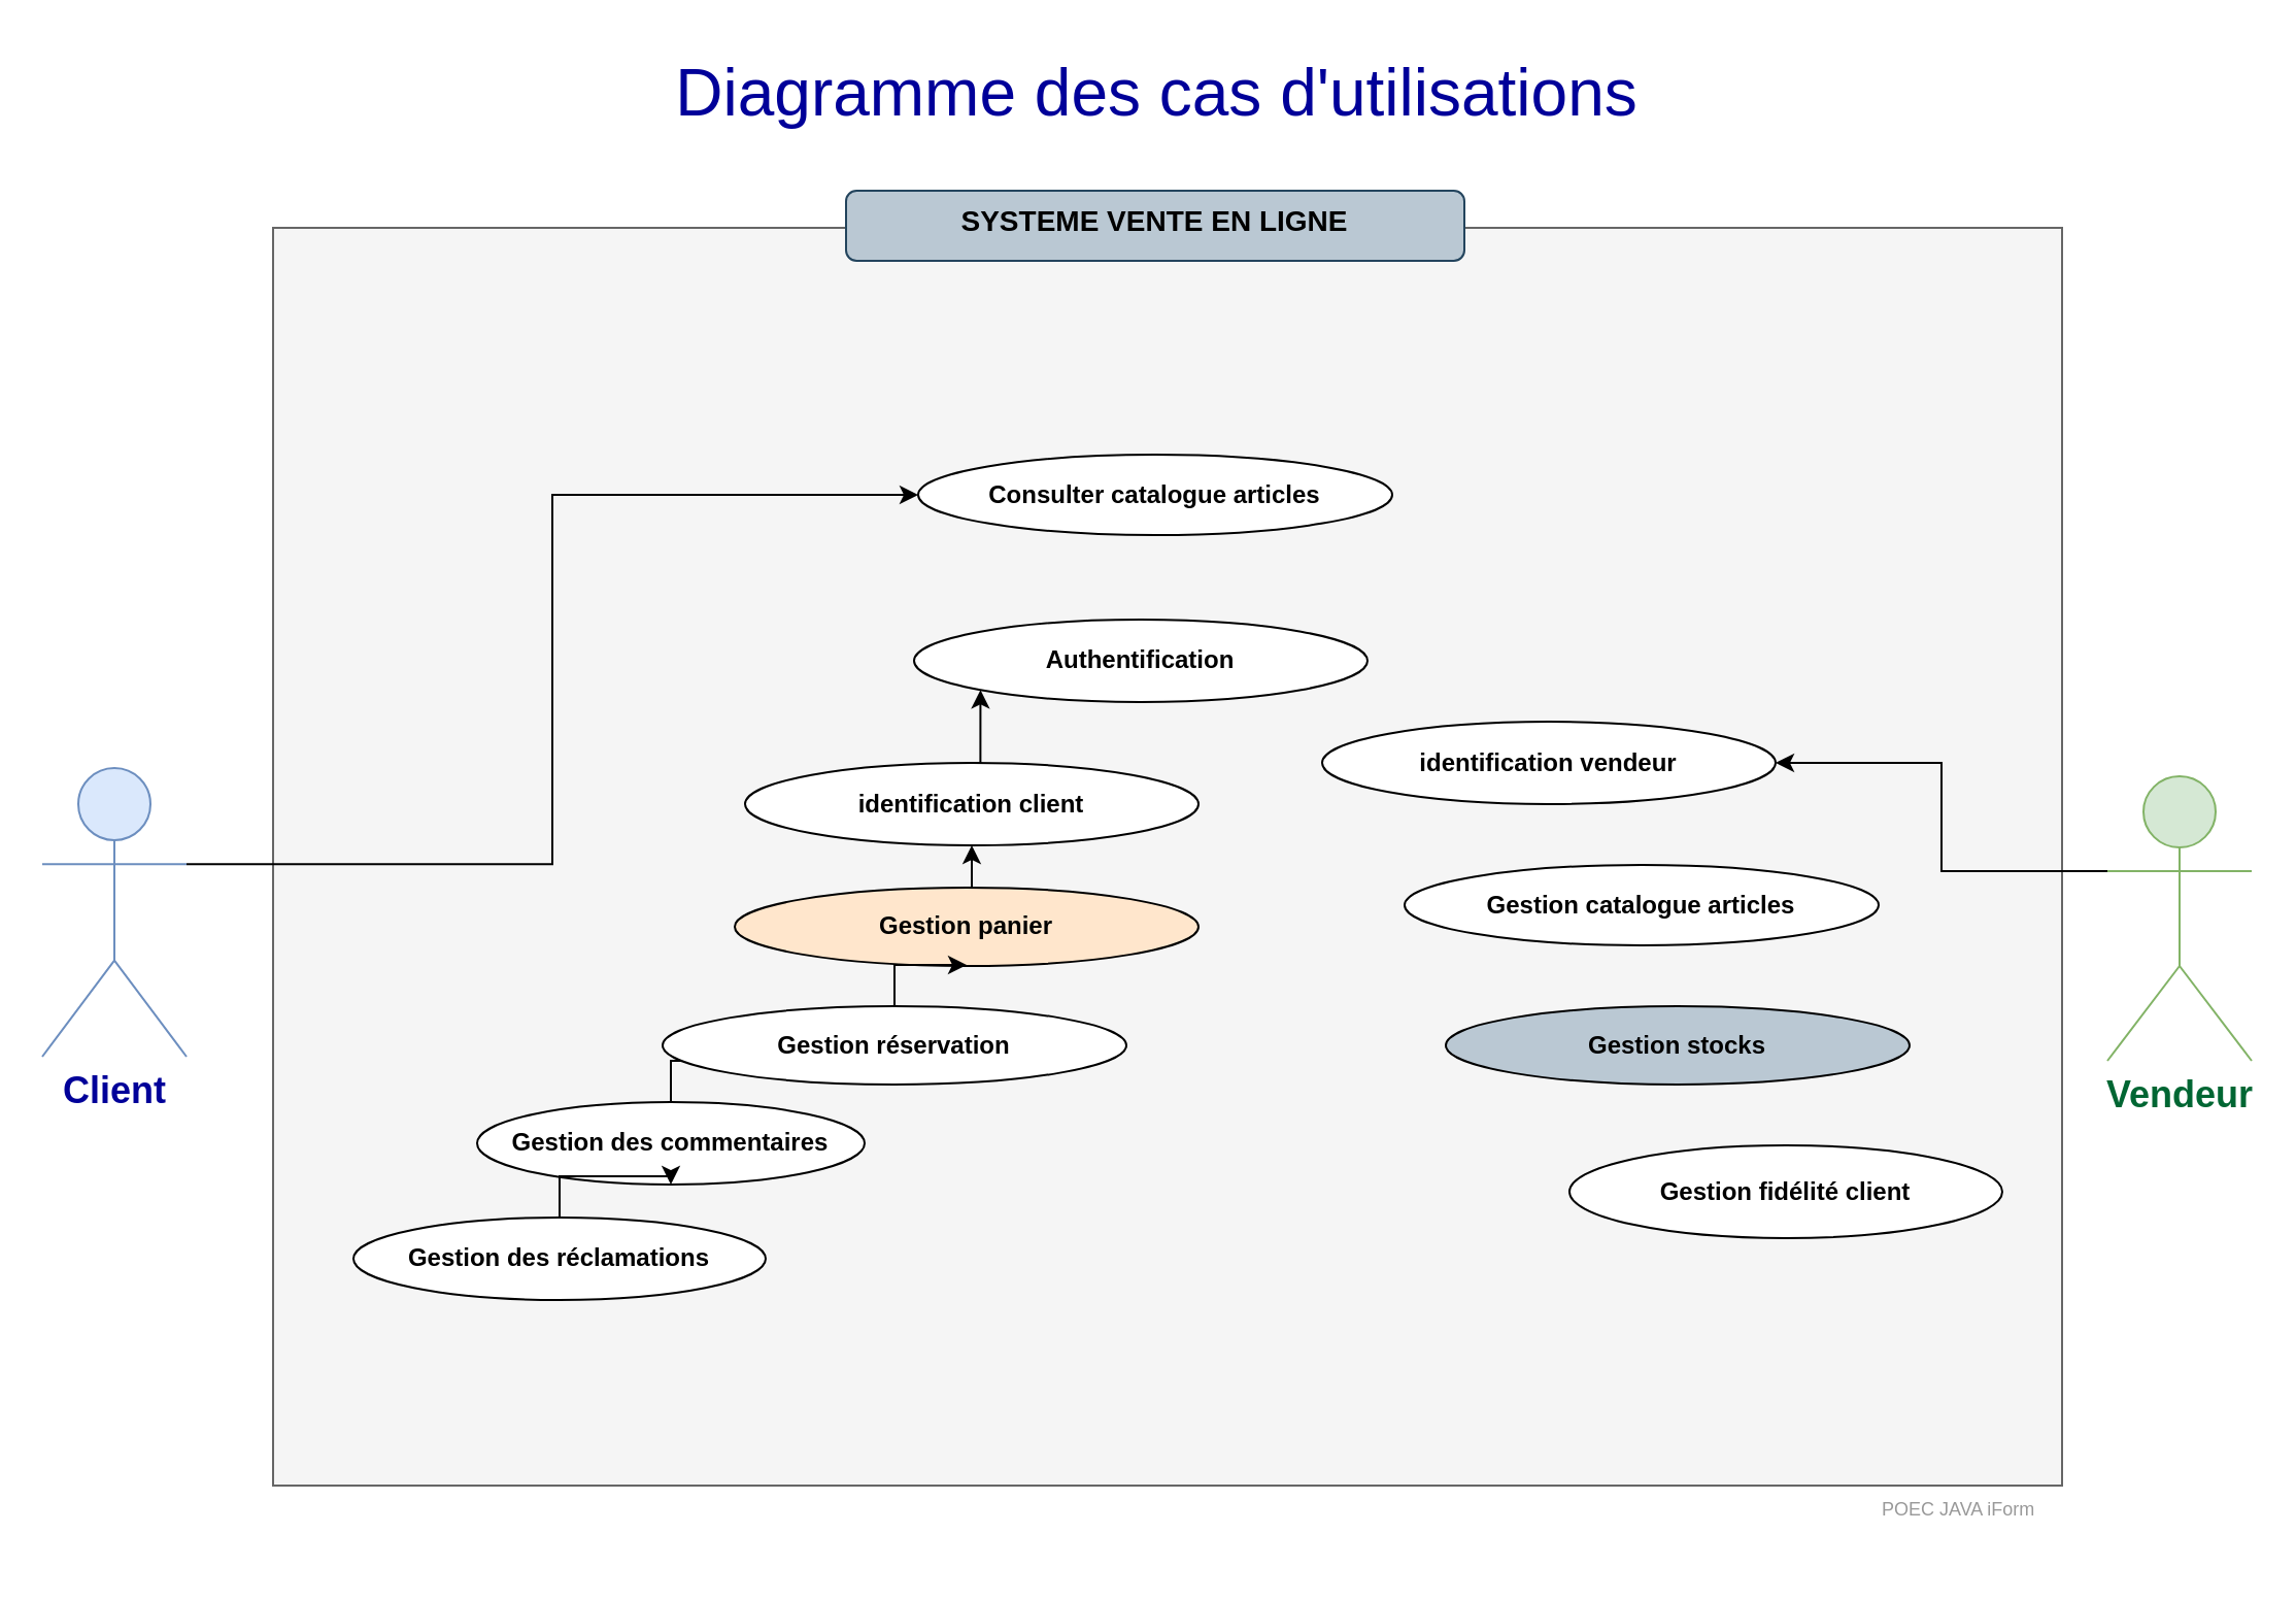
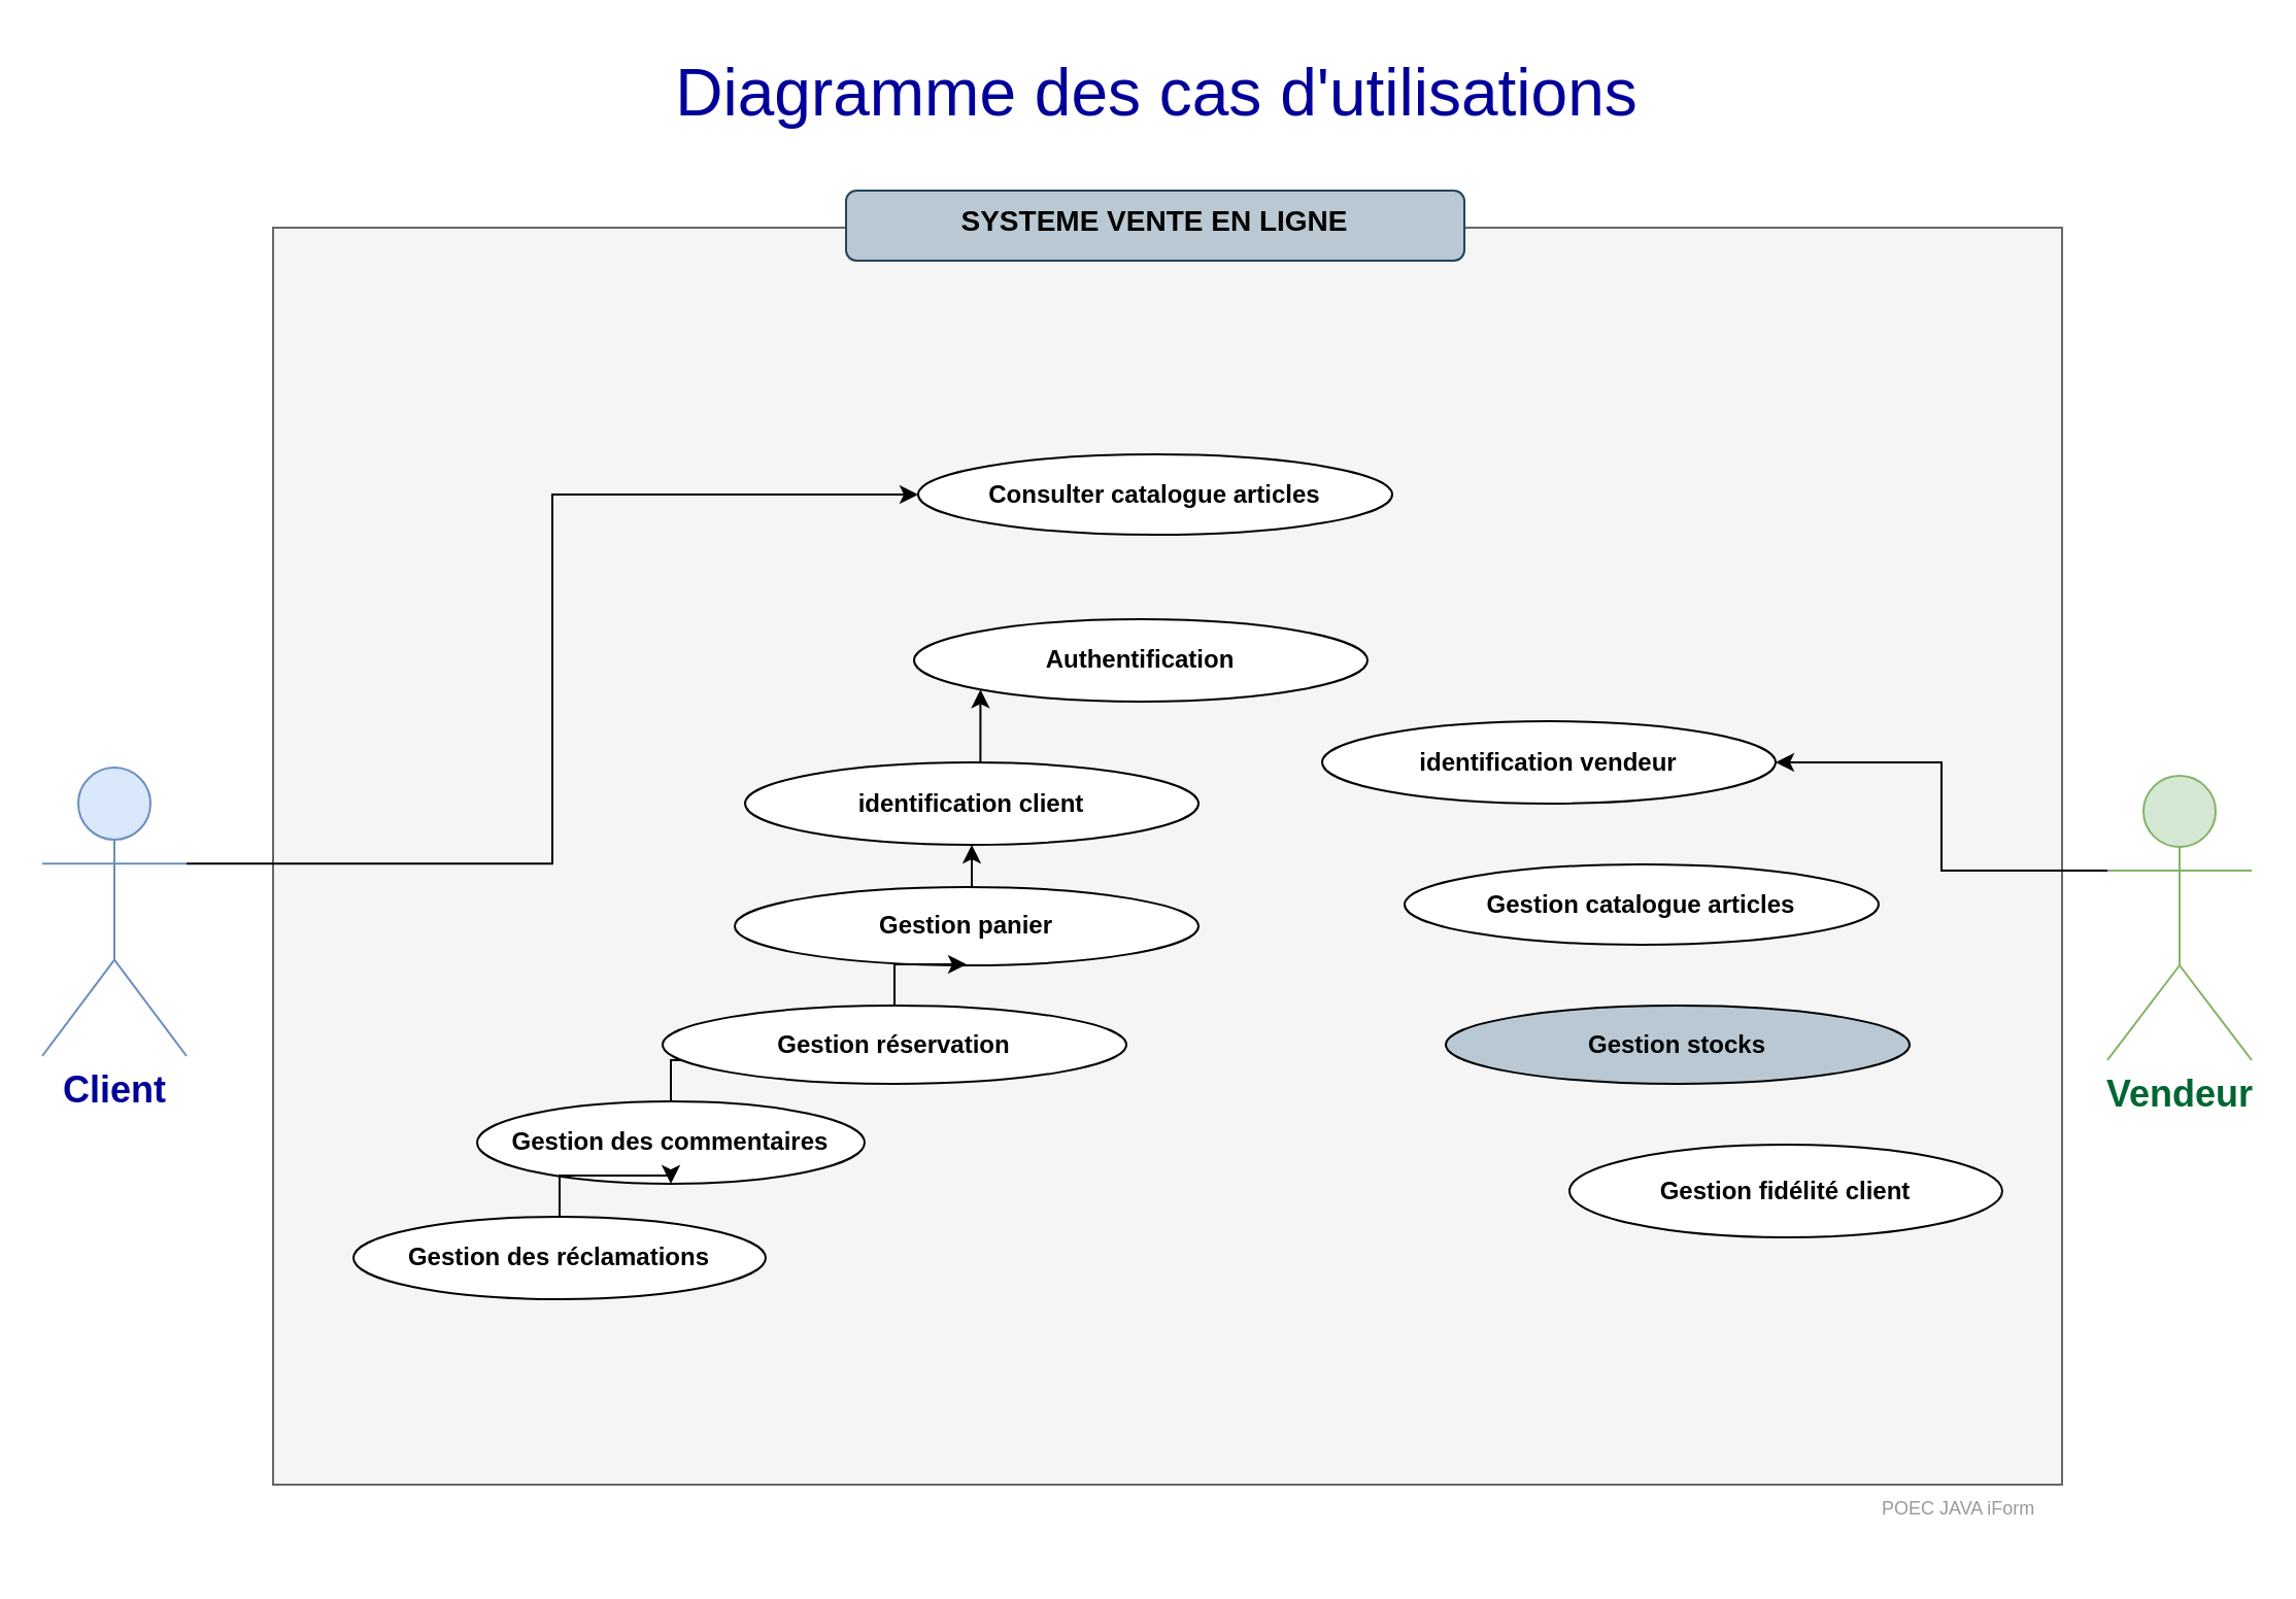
- <mxCell id="16" value="Gestion panier" style="ellipse;whiteSpace=wrap;html=1;fontStyle=1;fillColor=#ffe6cc;" parent="8" vertex="1"><mxGeometry x="356" y="430" width="225" height="38" as="geometry" /></mxCell>
+ <mxCell id="16" value="Gestion panier" style="ellipse;whiteSpace=wrap;html=1;fontStyle=1" parent="8" vertex="1"><mxGeometry x="356" y="430" width="225" height="38" as="geometry" /></mxCell>
